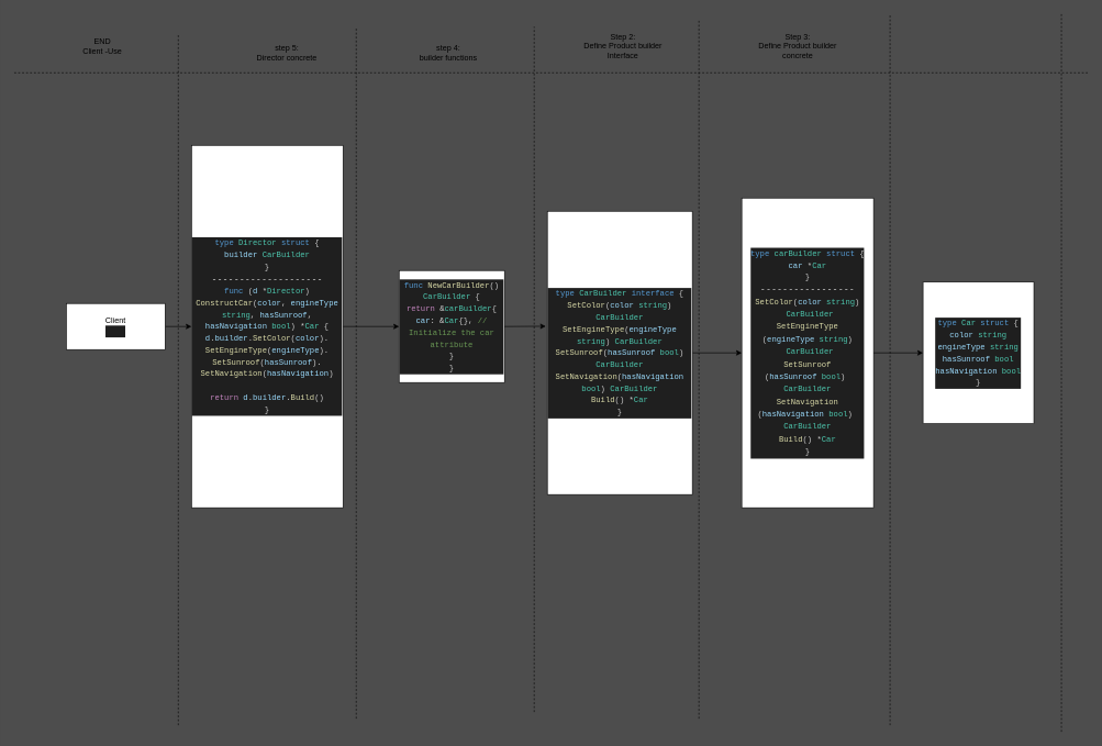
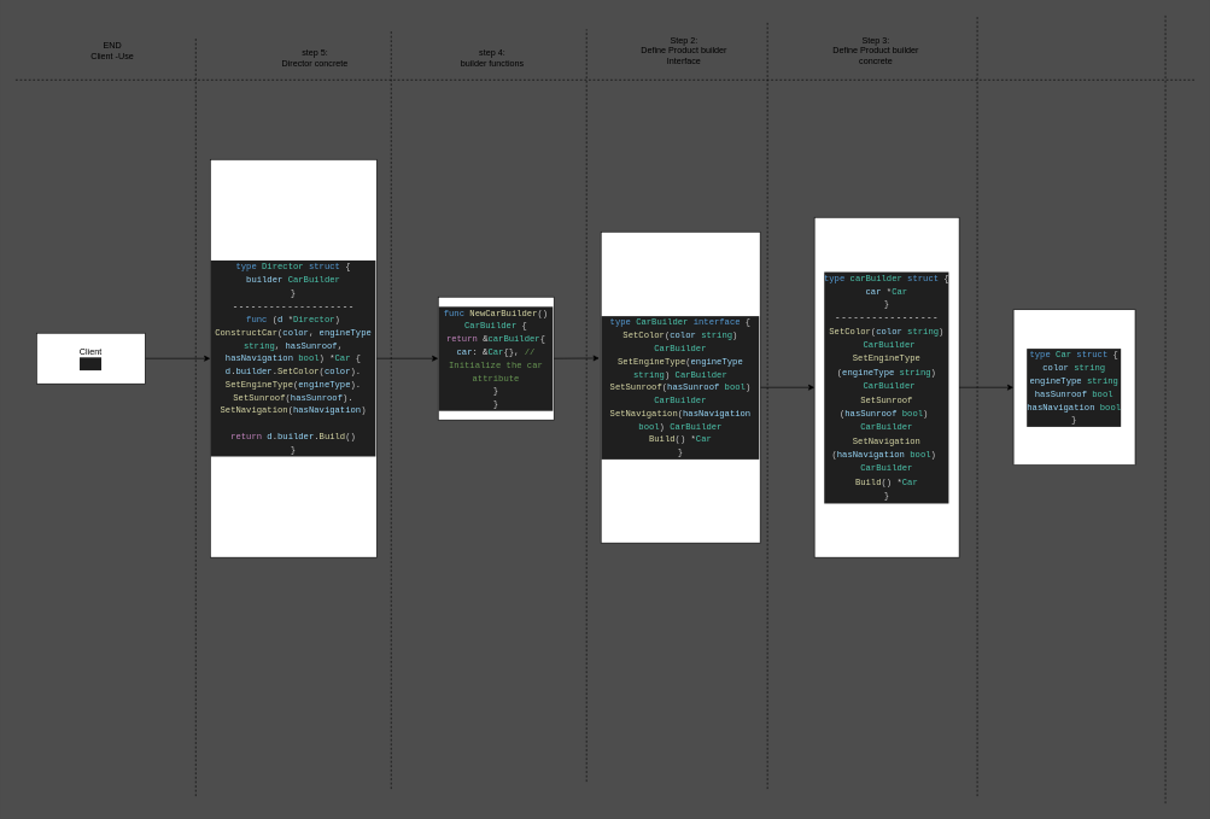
- <mxCell id="3" value="Client&lt;br&gt;&lt;div style=&quot;color: rgb(204, 204, 204); background-color: rgb(31, 31, 31); font-family: Menlo, Monaco, &amp;quot;Courier New&amp;quot;, monospace; line-height: 18px;&quot;&gt;&lt;div style=&quot;line-height: 18px;&quot;&gt;&lt;br&gt;&lt;/div&gt;&lt;/div&gt;" style="rounded=0;whiteSpace=wrap;html=1;" parent="1" vertex="1"><mxGeometry x="100" y="460" width="150" height="70" as="geometry" /></mxCell>
+ <mxCell id="3" value="Client&lt;br&gt;&lt;div style=&quot;color: rgb(204, 204, 204); background-color: rgb(31, 31, 31); font-family: Menlo, Monaco, &amp;quot;Courier New&amp;quot;, monospace; line-height: 18px;&quot;&gt;&lt;div style=&quot;line-height: 18px;&quot;&gt;&lt;br&gt;&lt;/div&gt;&lt;/div&gt;" style="rounded=0;whiteSpace=wrap;html=1;" parent="1" vertex="1"><mxGeometry x="50" y="460" width="150" height="70" as="geometry" /></mxCell>
